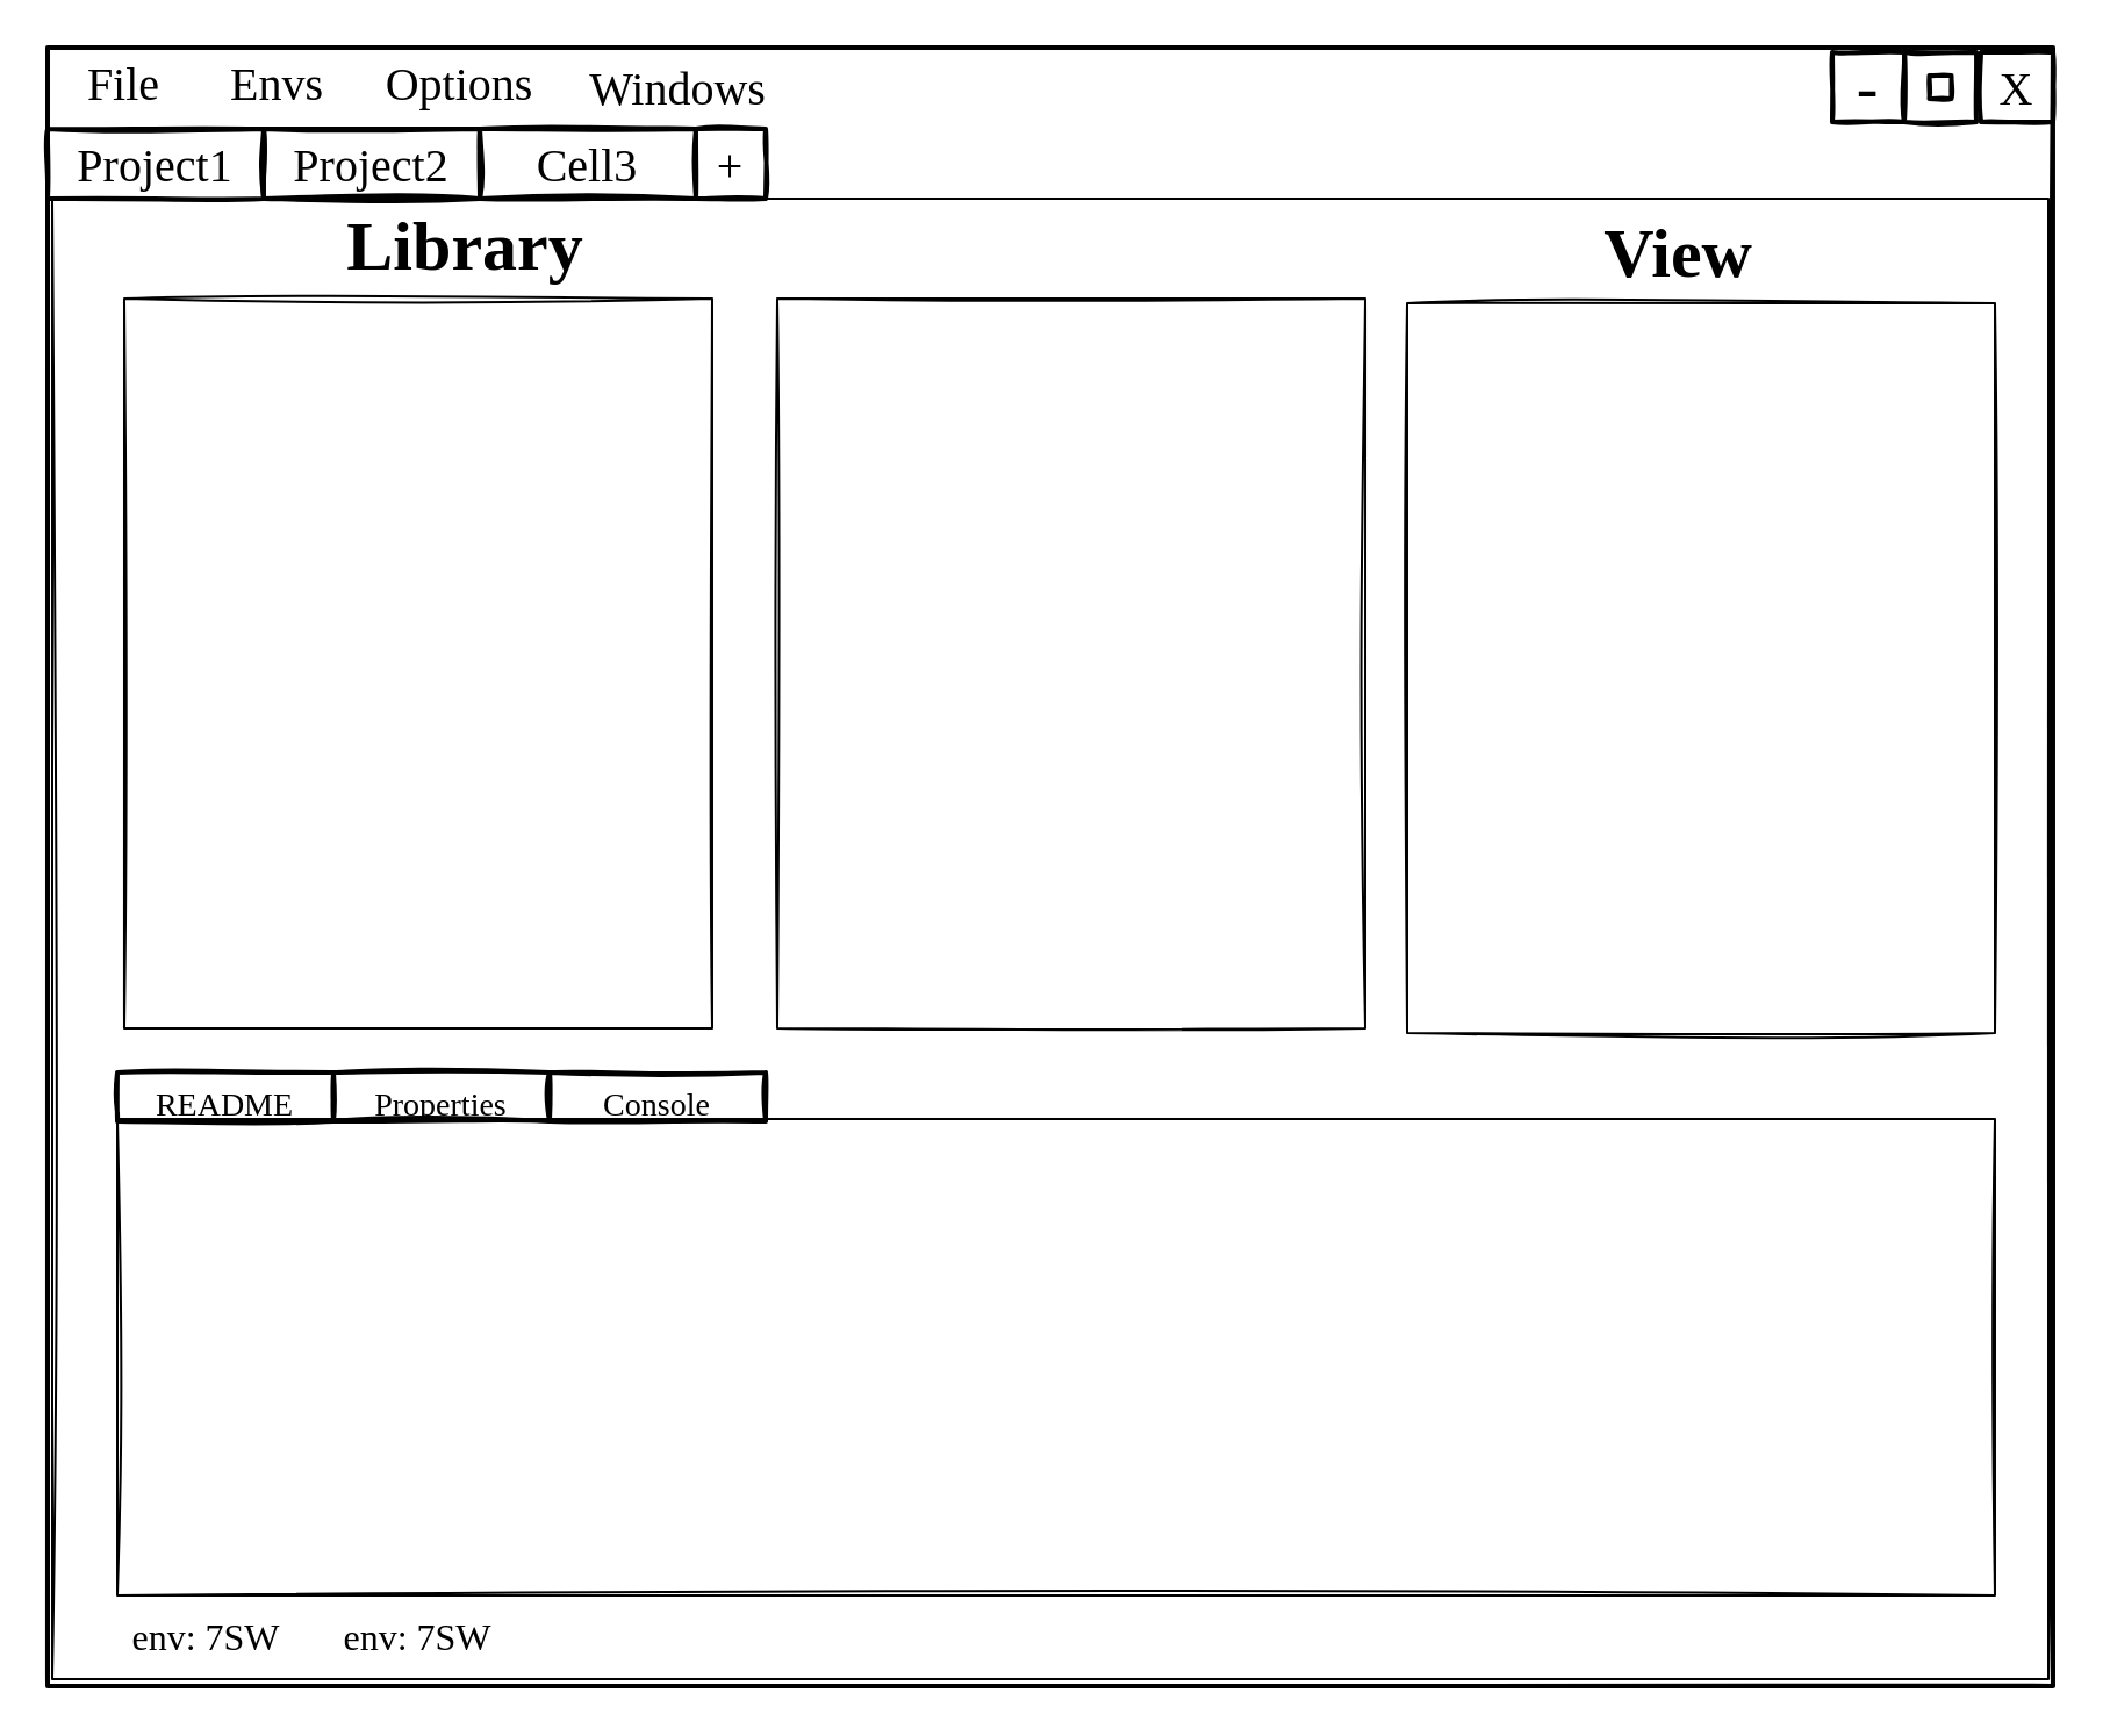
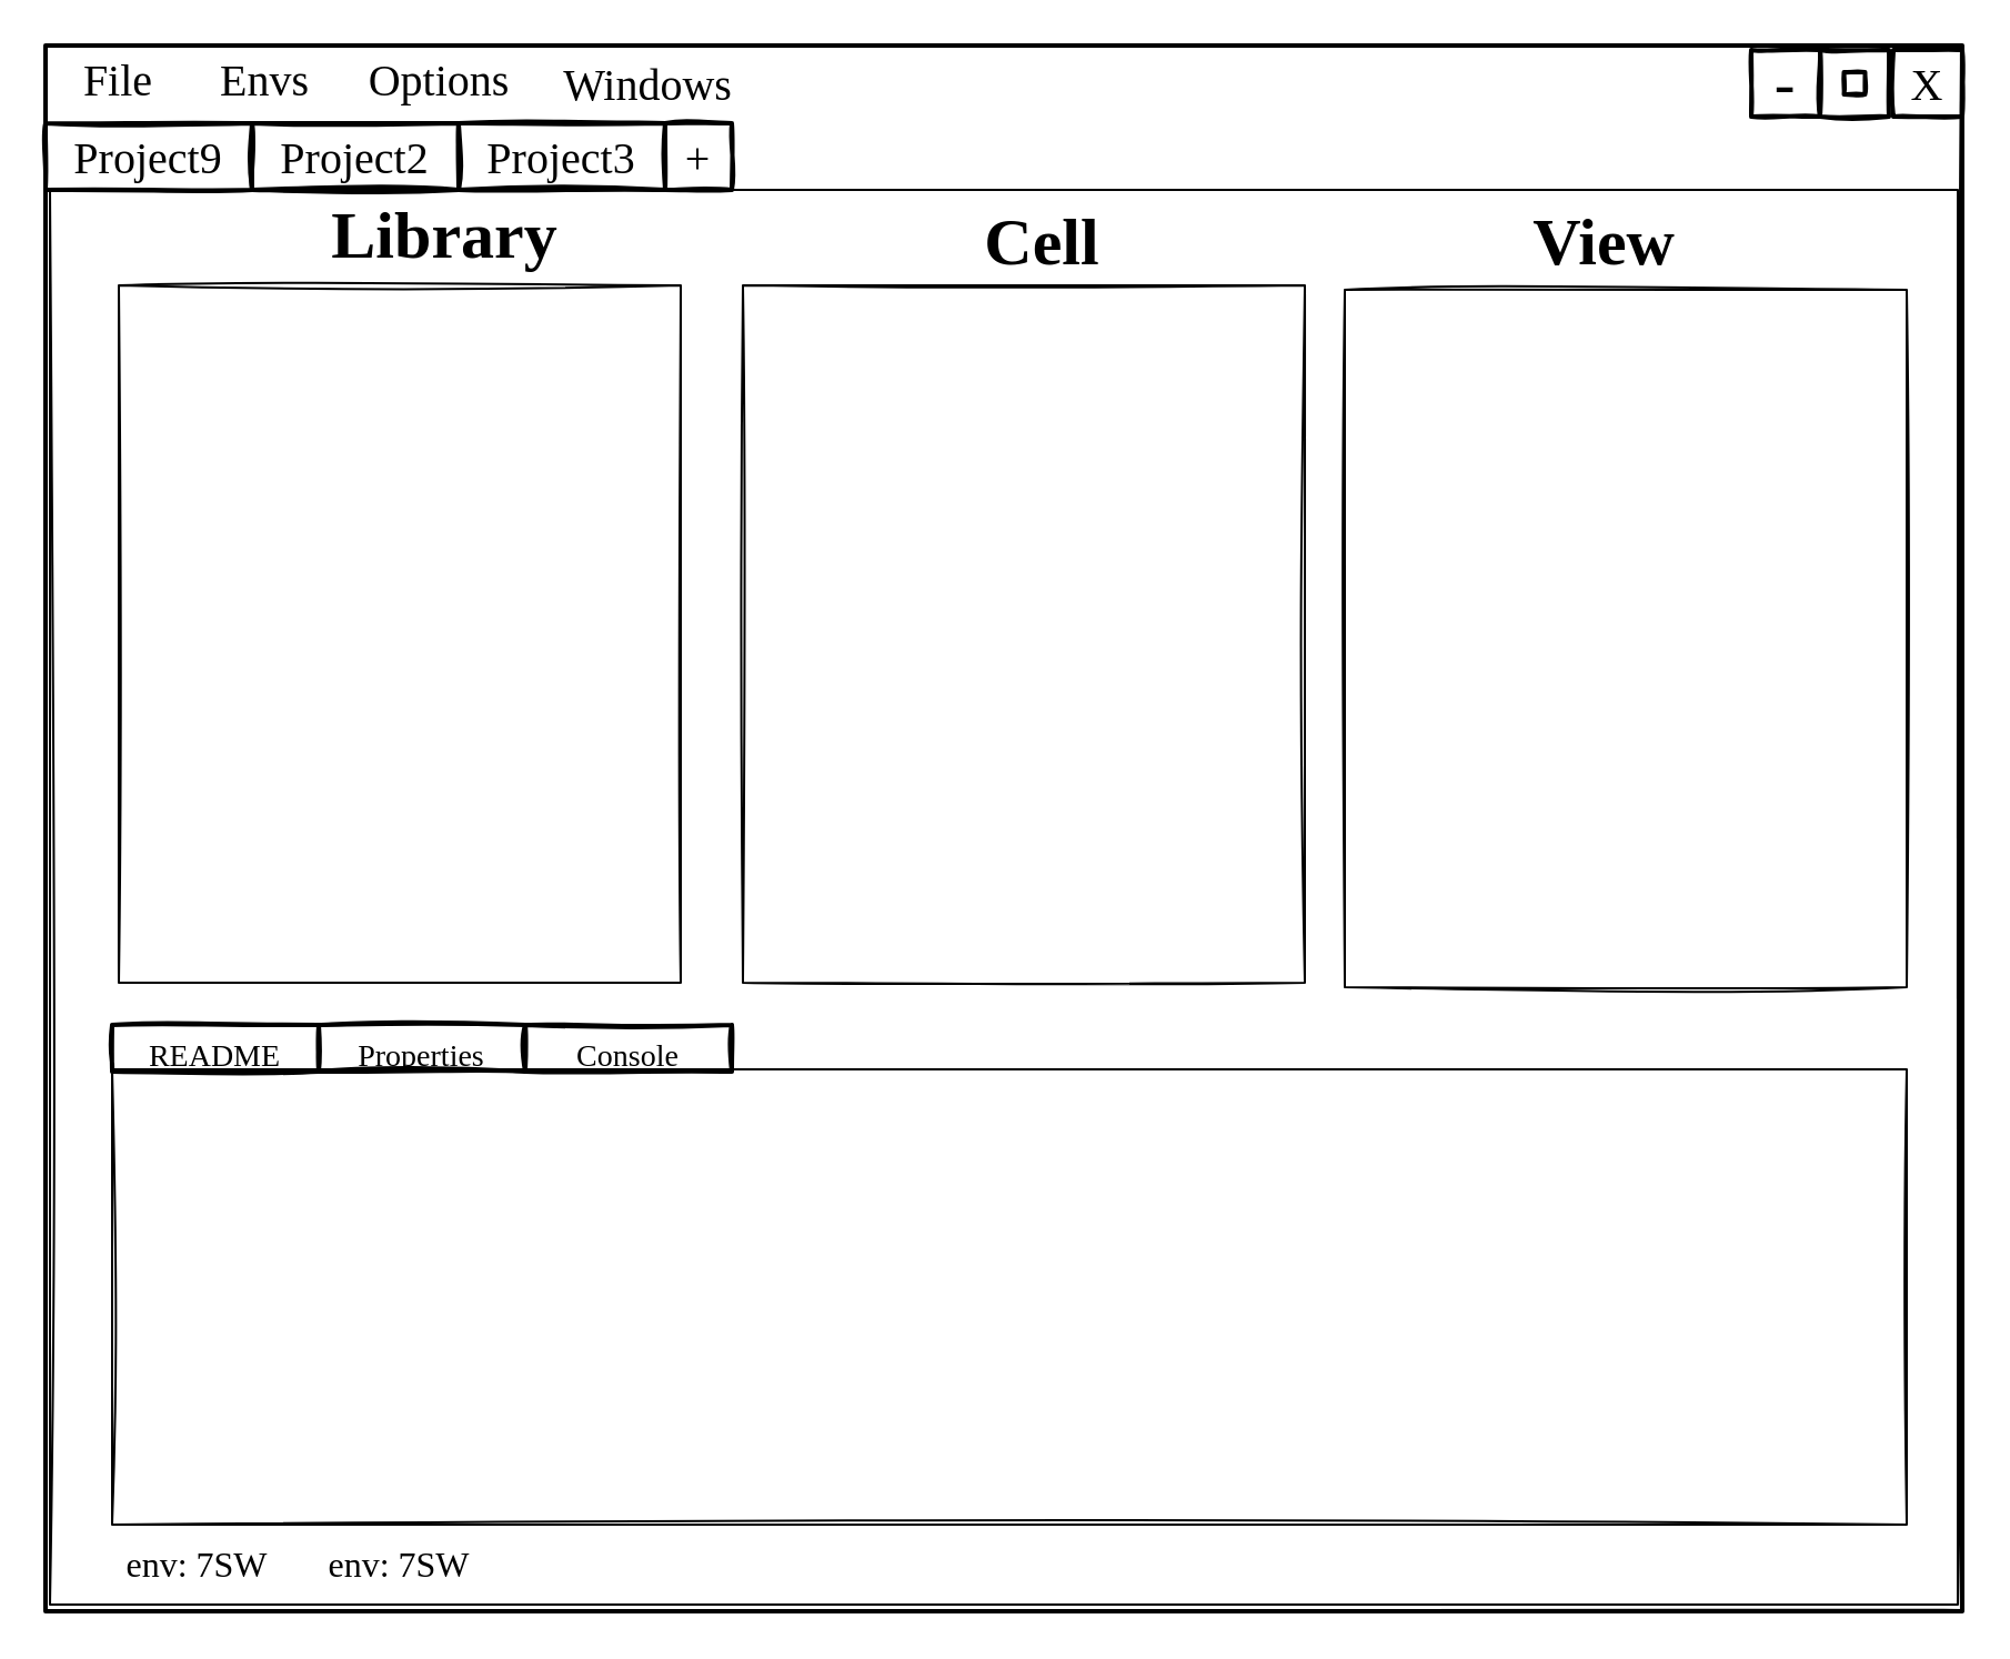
- <mxCell id="11" value="Project1" style="text;html=1;align=center;verticalAlign=middle;whiteSpace=wrap;rounded=0;sketch=1;hachureGap=4;fontFamily=Times New Roman;fontSize=20;strokeWidth=2;strokeColor=default;" vertex="1" parent="1"><mxGeometry x="20" y="55" width="93" height="30" as="geometry" /></mxCell>
+ <mxCell id="11" value="Project9" style="text;html=1;align=center;verticalAlign=middle;whiteSpace=wrap;rounded=0;sketch=1;hachureGap=4;fontFamily=Times New Roman;fontSize=20;strokeWidth=2;strokeColor=default;" vertex="1" parent="1"><mxGeometry x="20" y="55" width="93" height="30" as="geometry" /></mxCell>
- <mxCell id="13" value="Cell3" style="text;html=1;align=center;verticalAlign=middle;whiteSpace=wrap;rounded=0;sketch=1;hachureGap=4;fontFamily=Times New Roman;fontSize=20;strokeWidth=2;strokeColor=default;" vertex="1" parent="1"><mxGeometry x="206" y="55" width="93" height="30" as="geometry" /></mxCell>
+ <mxCell id="13" value="Project3" style="text;html=1;align=center;verticalAlign=middle;whiteSpace=wrap;rounded=0;sketch=1;hachureGap=4;fontFamily=Times New Roman;fontSize=20;strokeWidth=2;strokeColor=default;" vertex="1" parent="1"><mxGeometry x="206" y="55" width="93" height="30" as="geometry" /></mxCell>
+ <mxCell id="6" value="&lt;h2&gt;&lt;font face=&quot;Times New Roman&quot;&gt;Cell&lt;/font&gt;&lt;/h2&gt;" style="text;strokeColor=none;fillColor=none;html=1;align=center;verticalAlign=middle;whiteSpace=wrap;rounded=0;sketch=1;hachureGap=4;fontFamily=Architects Daughter;fontSource=https%3A%2F%2Ffonts.googleapis.com%2Fcss%3Ffamily%3DArchitects%2BDaughter;fontSize=20;" vertex="1" parent="1"><mxGeometry x="439" y="93" width="60" height="30" as="geometry" /></mxCell>
